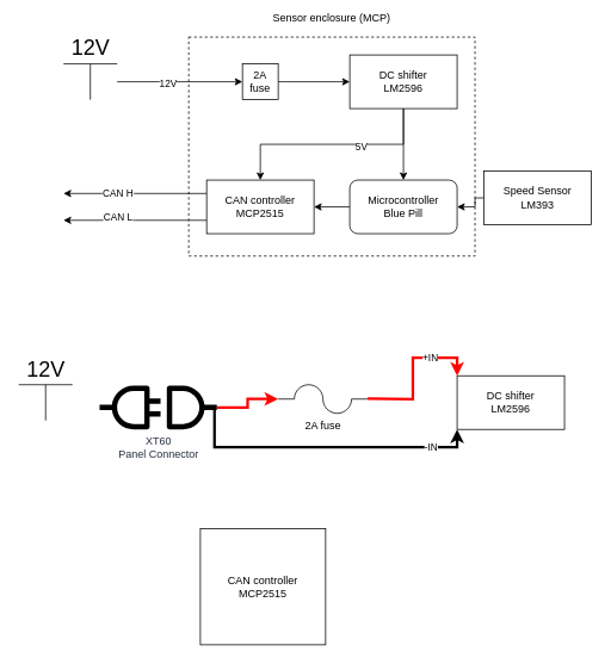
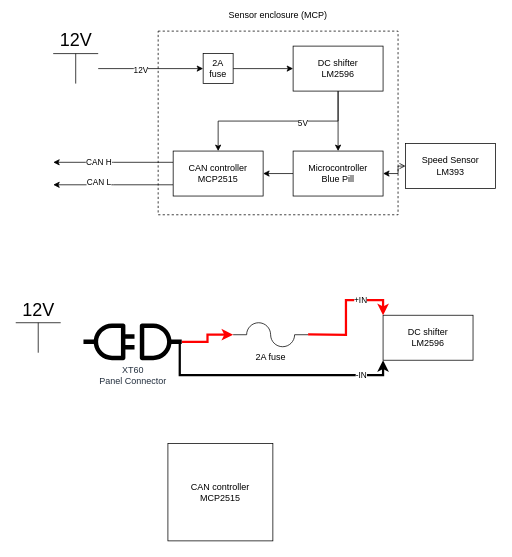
- <mxCell id="15" value="" style="edgeStyle=orthogonalEdgeStyle;rounded=0;orthogonalLoop=1;jettySize=auto;html=1;startArrow=classic;startFill=1;endArrow=none;endFill=0;" parent="1" source="16" target="19" edge="1"><mxGeometry relative="1" as="geometry" /></mxCell>
+ <mxCell id="15" value="" style="edgeStyle=orthogonalEdgeStyle;rounded=0;orthogonalLoop=1;jettySize=auto;html=1;startArrow=classic;startFill=1;endArrow=open;endFill=0;" parent="1" source="16" target="19" edge="1"><mxGeometry relative="1" as="geometry" /></mxCell>
- <mxCell id="16" value="Microcontroller&lt;br&gt;Blue Pill" style="whiteSpace=wrap;html=1;rounded=1;" parent="1" vertex="1"><mxGeometry x="390" y="180" width="120" height="60" as="geometry" /></mxCell>
+ <mxCell id="16" value="Microcontroller&lt;br&gt;Blue Pill" style="rounded=0;whiteSpace=wrap;html=1;" parent="1" vertex="1"><mxGeometry x="390" y="180" width="120" height="60" as="geometry" /></mxCell>
